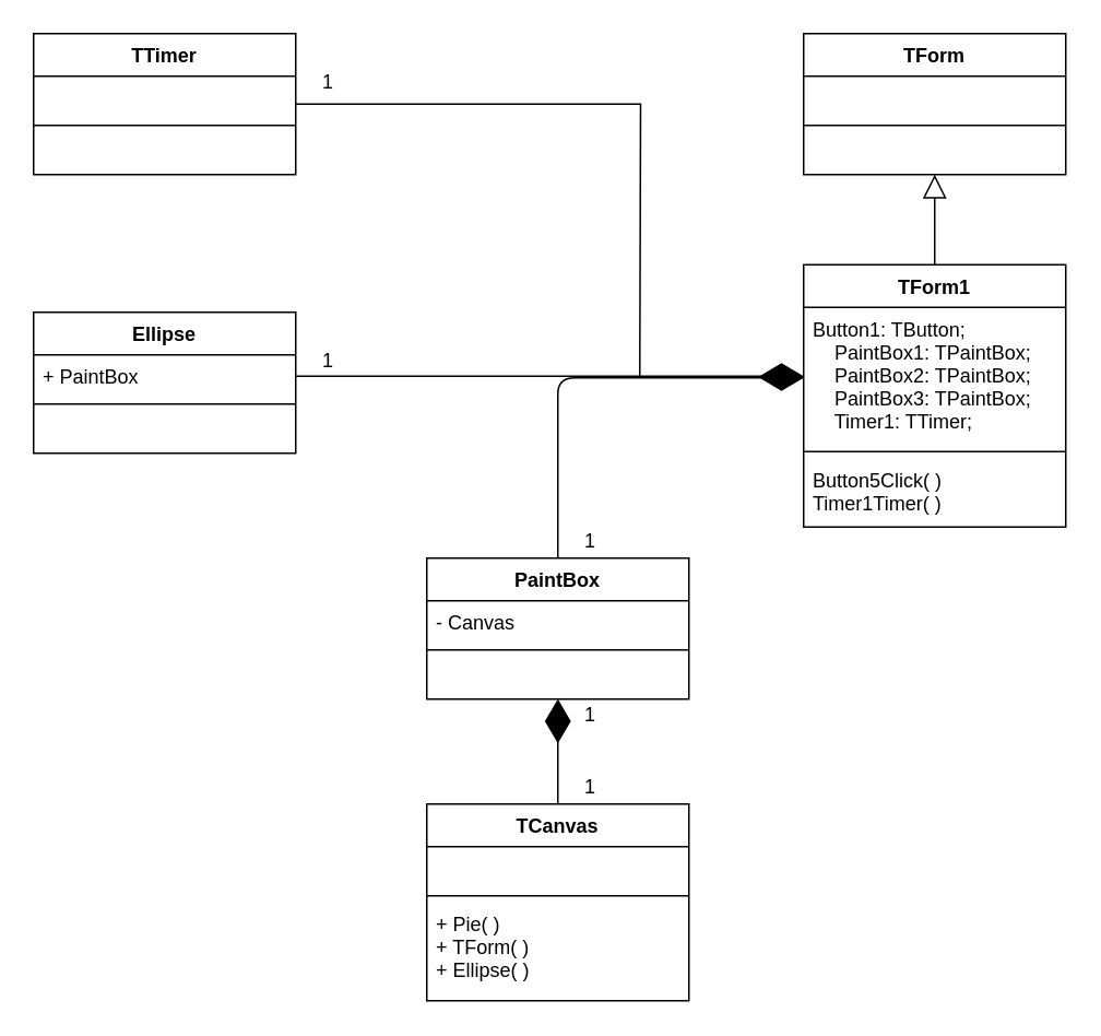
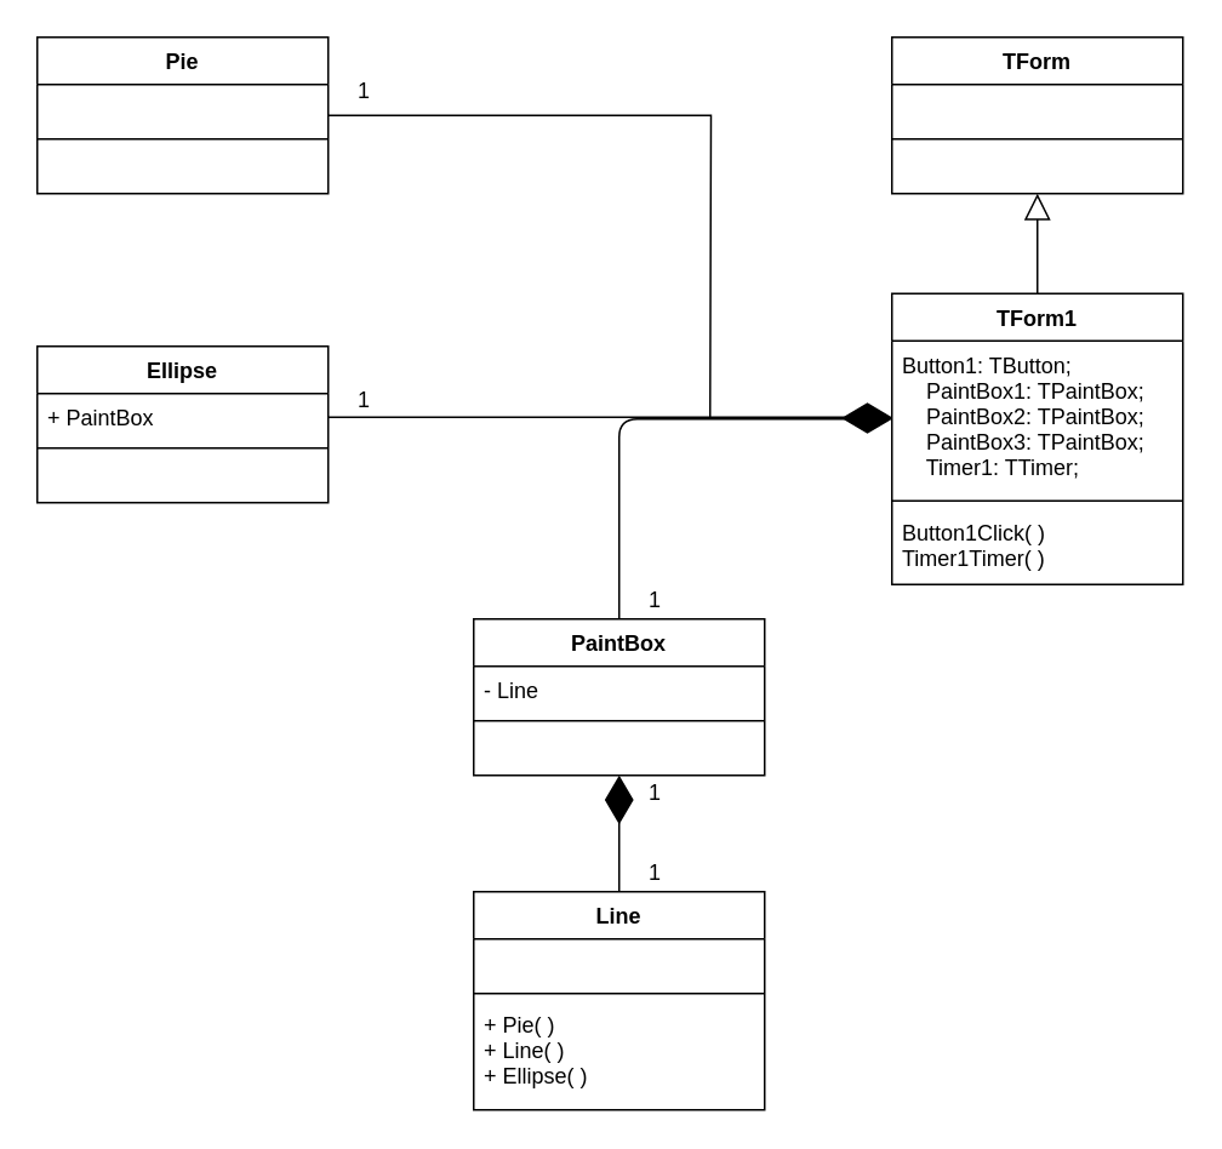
- <mxCell id="26" value="TTimer" style="swimlane;fontStyle=1;align=center;verticalAlign=top;childLayout=stackLayout;horizontal=1;startSize=26;horizontalStack=0;resizeParent=1;resizeParentMax=0;resizeLast=0;collapsible=1;marginBottom=0;" vertex="1" parent="1"><mxGeometry x="20" y="20" width="160" height="86" as="geometry" /></mxCell>
+ <mxCell id="26" value="Pie" style="swimlane;fontStyle=1;align=center;verticalAlign=top;childLayout=stackLayout;horizontal=1;startSize=26;horizontalStack=0;resizeParent=1;resizeParentMax=0;resizeLast=0;collapsible=1;marginBottom=0;" vertex="1" parent="1"><mxGeometry x="20" y="20" width="160" height="86" as="geometry" /></mxCell>
- <mxCell id="9" value="Button5Click( )&#10;Timer1Timer( )" style="text;strokeColor=none;fillColor=none;align=left;verticalAlign=top;spacingLeft=4;spacingRight=4;overflow=hidden;rotatable=0;points=[[0,0.5],[1,0.5]];portConstraint=eastwest;" vertex="1" parent="6"><mxGeometry y="118" width="160" height="42" as="geometry" /></mxCell>
+ <mxCell id="9" value="Button1Click( )&#10;Timer1Timer( )" style="text;strokeColor=none;fillColor=none;align=left;verticalAlign=top;spacingLeft=4;spacingRight=4;overflow=hidden;rotatable=0;points=[[0,0.5],[1,0.5]];portConstraint=eastwest;" vertex="1" parent="6"><mxGeometry y="118" width="160" height="42" as="geometry" /></mxCell>
- <mxCell id="16" value="- Canvas" style="text;strokeColor=none;fillColor=none;align=left;verticalAlign=top;spacingLeft=4;spacingRight=4;overflow=hidden;rotatable=0;points=[[0,0.5],[1,0.5]];portConstraint=eastwest;" vertex="1" parent="15"><mxGeometry y="26" width="160" height="26" as="geometry" /></mxCell>
+ <mxCell id="16" value="- Line" style="text;strokeColor=none;fillColor=none;align=left;verticalAlign=top;spacingLeft=4;spacingRight=4;overflow=hidden;rotatable=0;points=[[0,0.5],[1,0.5]];portConstraint=eastwest;" vertex="1" parent="15"><mxGeometry y="26" width="160" height="26" as="geometry" /></mxCell>
- <mxCell id="21" value="TCanvas" style="swimlane;fontStyle=1;align=center;verticalAlign=top;childLayout=stackLayout;horizontal=1;startSize=26;horizontalStack=0;resizeParent=1;resizeParentMax=0;resizeLast=0;collapsible=1;marginBottom=0;" vertex="1" parent="1"><mxGeometry x="260" y="490" width="160" height="120" as="geometry" /></mxCell>
+ <mxCell id="21" value="Line" style="swimlane;fontStyle=1;align=center;verticalAlign=top;childLayout=stackLayout;horizontal=1;startSize=26;horizontalStack=0;resizeParent=1;resizeParentMax=0;resizeLast=0;collapsible=1;marginBottom=0;" vertex="1" parent="1"><mxGeometry x="260" y="490" width="160" height="120" as="geometry" /></mxCell>
- <mxCell id="24" value="+ Pie( )&#10;+ TForm( )&#10;+ Ellipse( )" style="text;strokeColor=none;fillColor=none;align=left;verticalAlign=top;spacingLeft=4;spacingRight=4;overflow=hidden;rotatable=0;points=[[0,0.5],[1,0.5]];portConstraint=eastwest;" vertex="1" parent="21"><mxGeometry y="60" width="160" height="60" as="geometry" /></mxCell>
+ <mxCell id="24" value="+ Pie( )&#10;+ Line( )&#10;+ Ellipse( )" style="text;strokeColor=none;fillColor=none;align=left;verticalAlign=top;spacingLeft=4;spacingRight=4;overflow=hidden;rotatable=0;points=[[0,0.5],[1,0.5]];portConstraint=eastwest;" vertex="1" parent="21"><mxGeometry y="60" width="160" height="60" as="geometry" /></mxCell>
